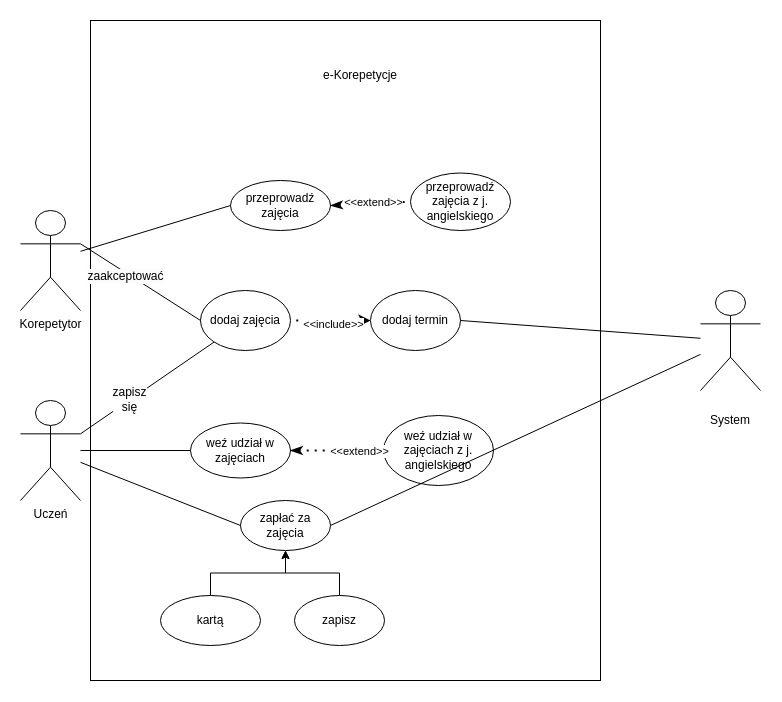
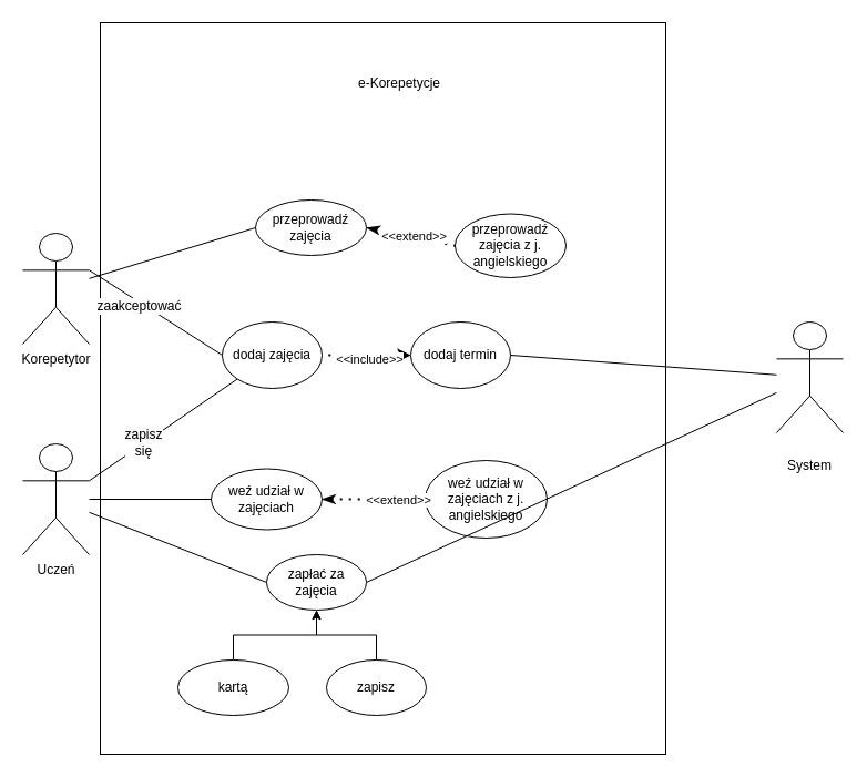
- <mxCell id="18" value="przeprowadź zajęcia z j. angielskiego" style="ellipse;whiteSpace=wrap;html=1;" vertex="1" parent="1"><mxGeometry x="410" y="172.5" width="100" height="57.5" as="geometry" /></mxCell>
+ <mxCell id="18" value="przeprowadź zajęcia z j. angielskiego" style="ellipse;whiteSpace=wrap;html=1;" vertex="1" parent="1"><mxGeometry x="410" y="192.5" width="100" height="57.5" as="geometry" /></mxCell>
